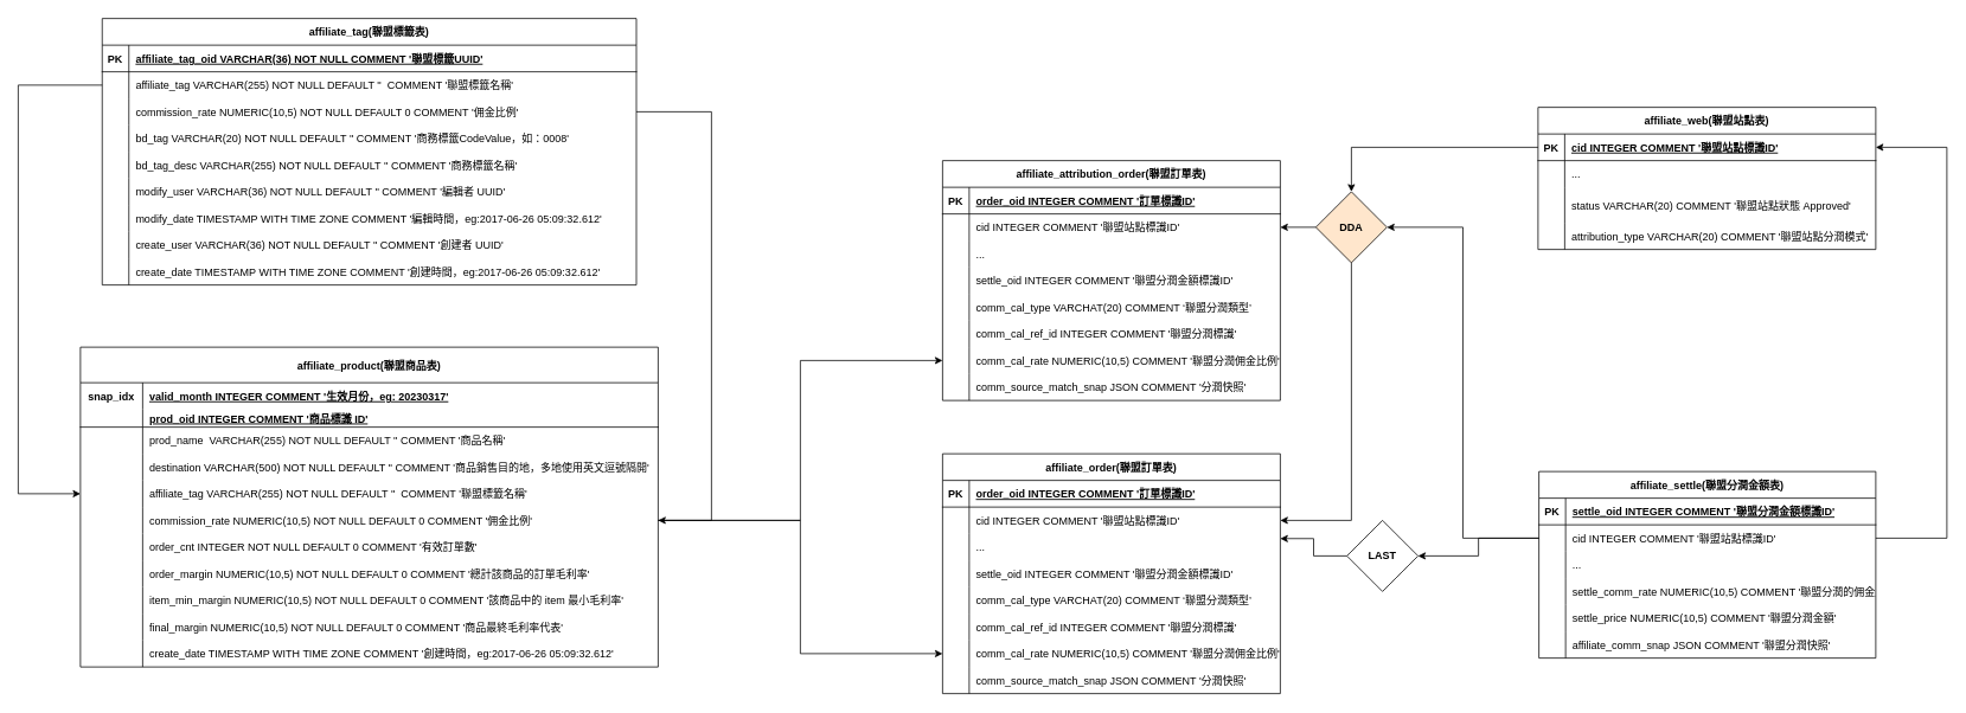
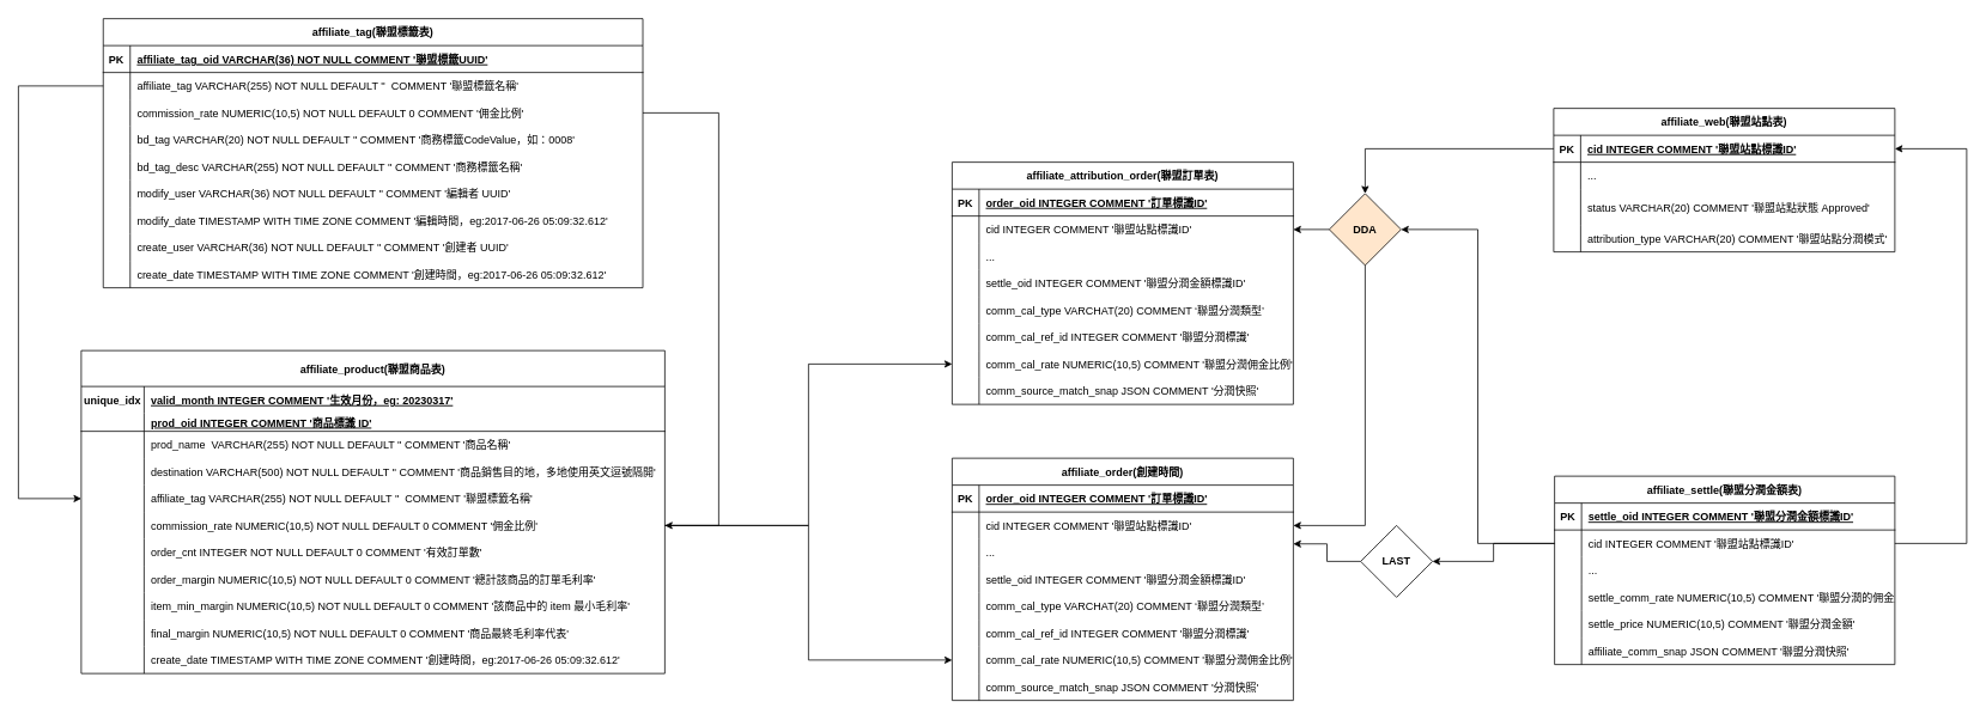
- <mxCell id="32" value="snap_idx" style="shape=partialRectangle;connectable=0;fillColor=none;top=0;left=0;bottom=0;right=0;fontStyle=1;overflow=hidden;" vertex="1" parent="31"><mxGeometry width="70.0" height="30" as="geometry"><mxRectangle width="70.0" height="30" as="alternateBounds" /></mxGeometry></mxCell>
+ <mxCell id="32" value="unique_idx" style="shape=partialRectangle;connectable=0;fillColor=none;top=0;left=0;bottom=0;right=0;fontStyle=1;overflow=hidden;" vertex="1" parent="31"><mxGeometry width="70.0" height="30" as="geometry"><mxRectangle width="70.0" height="30" as="alternateBounds" /></mxGeometry></mxCell>
- <mxCell id="121" value="affiliate_order(聯盟訂單表)" style="shape=table;startSize=30;container=1;collapsible=1;childLayout=tableLayout;fixedRows=1;rowLines=0;fontStyle=1;align=center;resizeLast=1;" vertex="1" parent="1"><mxGeometry x="1060" y="510" width="380" height="270" as="geometry" /></mxCell>
+ <mxCell id="121" value="affiliate_order(創建時間)" style="shape=table;startSize=30;container=1;collapsible=1;childLayout=tableLayout;fixedRows=1;rowLines=0;fontStyle=1;align=center;resizeLast=1;" vertex="1" parent="1"><mxGeometry x="1060" y="510" width="380" height="270" as="geometry" /></mxCell>
